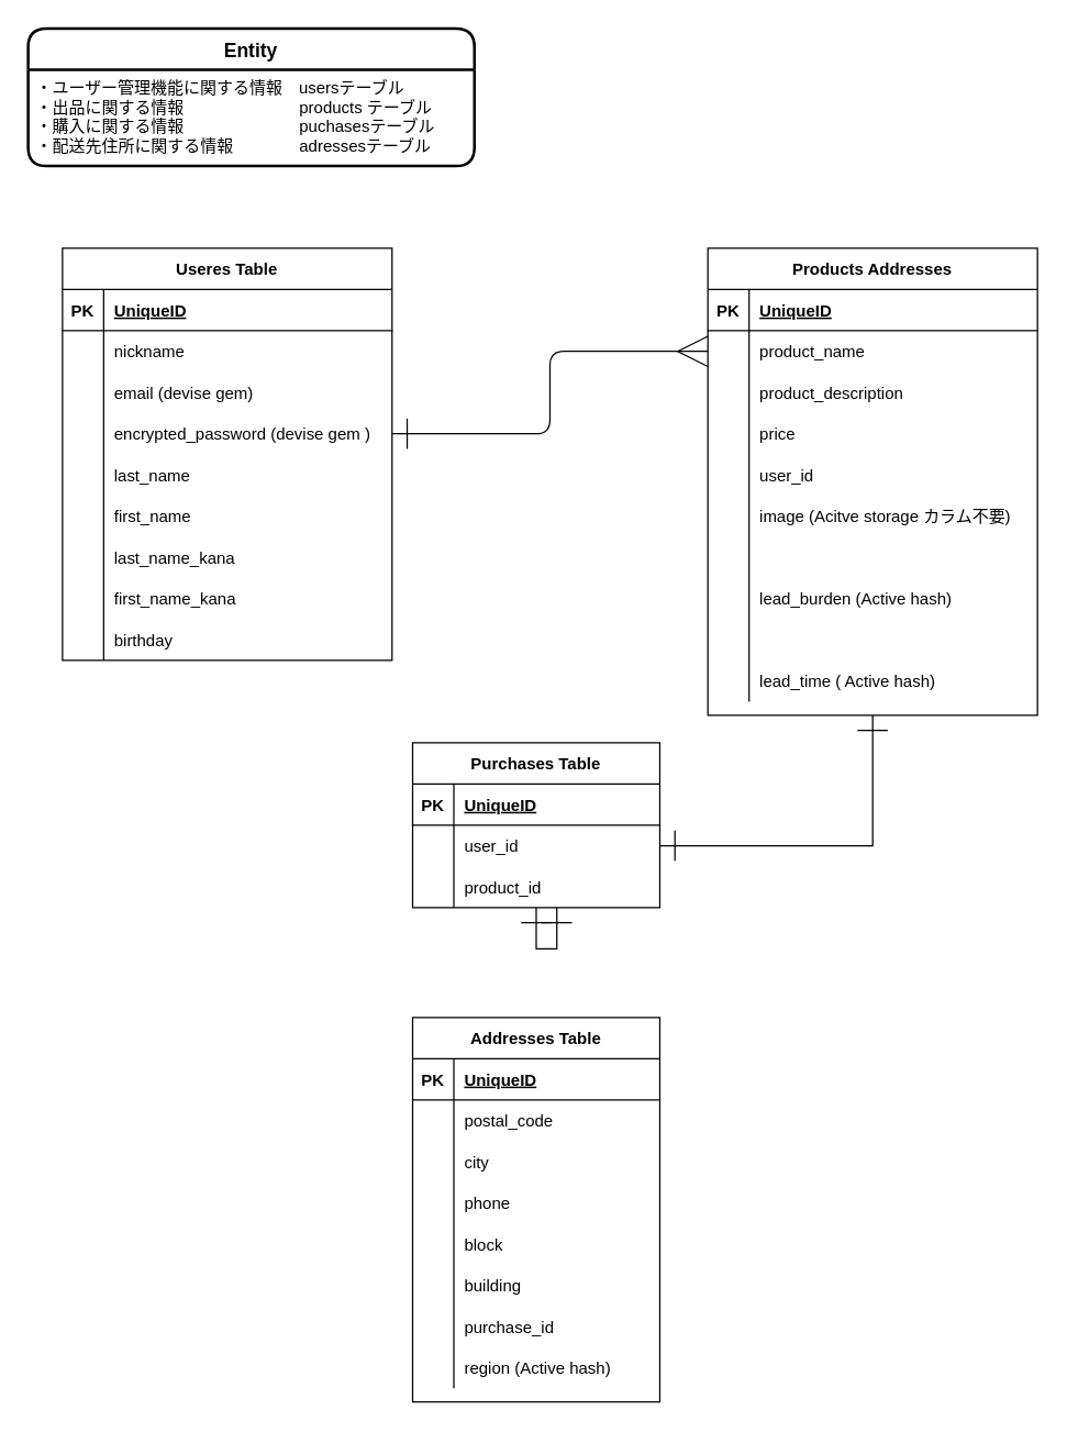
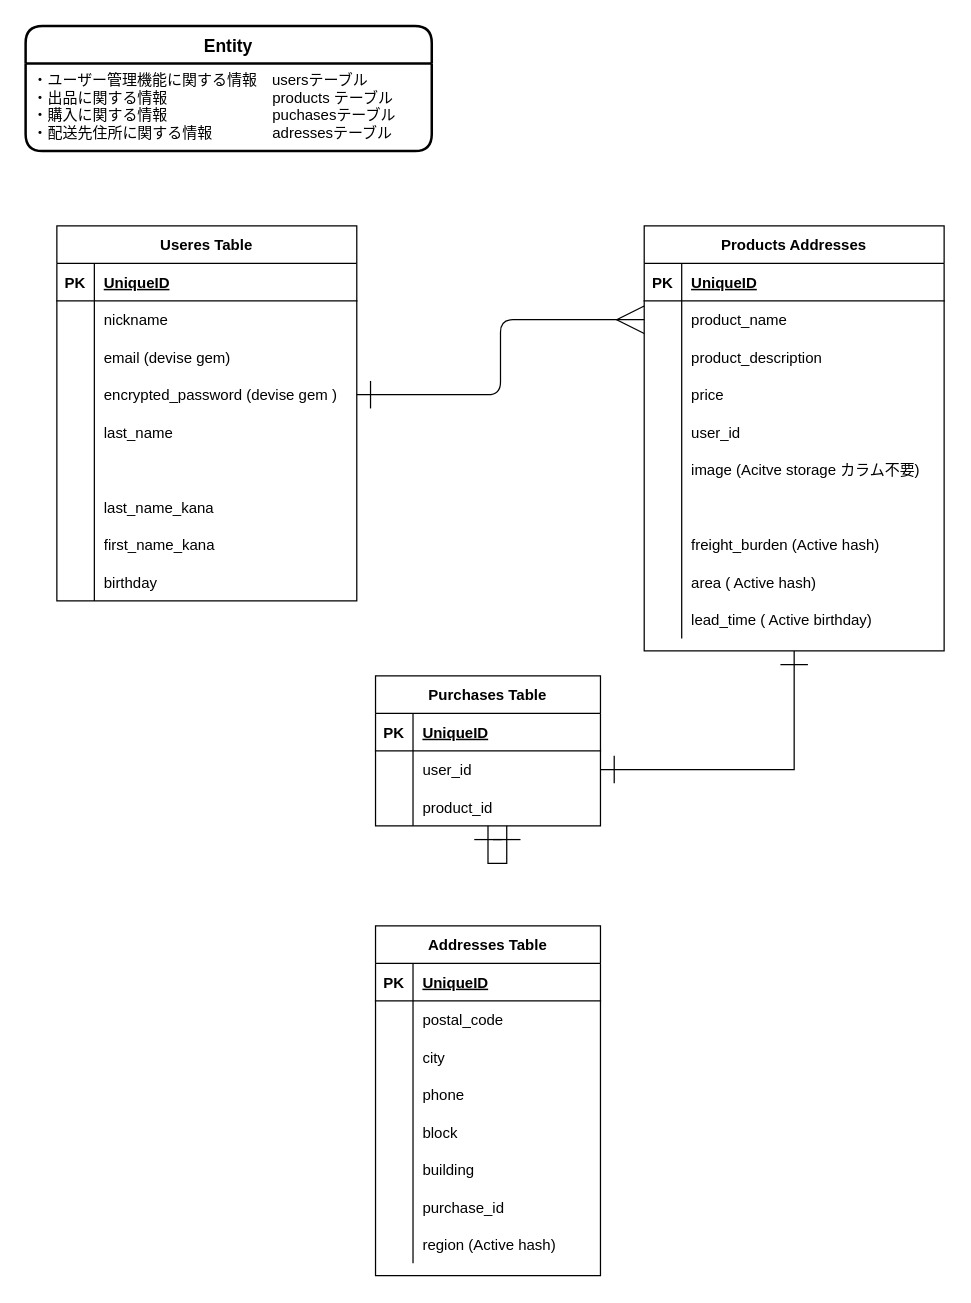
- <mxCell id="22" value="first_name" style="shape=partialRectangle;connectable=0;fillColor=none;top=0;left=0;bottom=0;right=0;align=left;spacingLeft=6;overflow=hidden;" parent="20" vertex="1"><mxGeometry x="30" width="210" height="30" as="geometry" /></mxCell>
- <mxCell id="56" value="lead_burden (Active hash)" style="shape=partialRectangle;connectable=0;fillColor=none;top=0;left=0;bottom=0;right=0;align=left;spacingLeft=6;overflow=hidden;" parent="54" vertex="1"><mxGeometry x="30" width="210" height="30" as="geometry" /></mxCell>
+ <mxCell id="56" value="freight_burden (Active hash)" style="shape=partialRectangle;connectable=0;fillColor=none;top=0;left=0;bottom=0;right=0;align=left;spacingLeft=6;overflow=hidden;" parent="54" vertex="1"><mxGeometry x="30" width="210" height="30" as="geometry" /></mxCell>
+ <mxCell id="59" value="area ( Active hash)" style="shape=partialRectangle;connectable=0;fillColor=none;top=0;left=0;bottom=0;right=0;align=left;spacingLeft=6;overflow=hidden;" parent="57" vertex="1"><mxGeometry x="30" width="210" height="30" as="geometry" /></mxCell>
- <mxCell id="62" value="lead_time ( Active hash)" style="shape=partialRectangle;connectable=0;fillColor=none;top=0;left=0;bottom=0;right=0;align=left;spacingLeft=6;overflow=hidden;" parent="60" vertex="1"><mxGeometry x="30" width="210" height="30" as="geometry" /></mxCell>
+ <mxCell id="62" value="lead_time ( Active birthday)" style="shape=partialRectangle;connectable=0;fillColor=none;top=0;left=0;bottom=0;right=0;align=left;spacingLeft=6;overflow=hidden;" parent="60" vertex="1"><mxGeometry x="30" width="210" height="30" as="geometry" /></mxCell>
